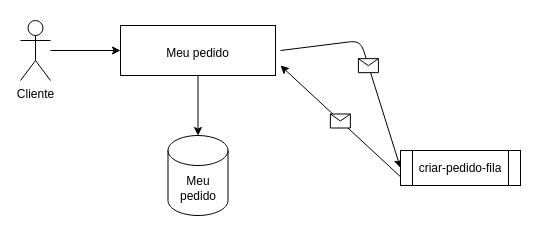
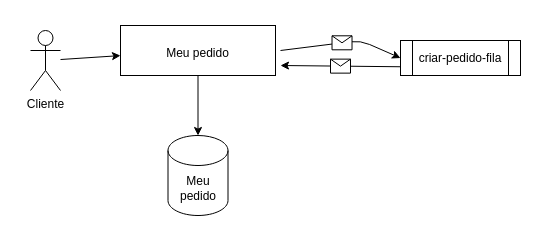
- <mxCell id="3" value="Cliente&lt;br&gt;" style="shape=umlActor;verticalLabelPosition=bottom;verticalAlign=top;html=1;outlineConnect=0;" vertex="1" parent="1"><mxGeometry x="20" y="20" width="30" height="60" as="geometry" /></mxCell>
+ <mxCell id="3" value="Cliente&lt;br&gt;" style="shape=umlActor;verticalLabelPosition=bottom;verticalAlign=top;html=1;outlineConnect=0;" vertex="1" parent="1"><mxGeometry x="30" y="30" width="30" height="60" as="geometry" /></mxCell>
- <mxCell id="11" value="criar-pedido-fila" style="shape=process;whiteSpace=wrap;html=1;backgroundOutline=1;" vertex="1" parent="1"><mxGeometry x="400" y="150" width="120" height="35" as="geometry" /></mxCell>
+ <mxCell id="11" value="criar-pedido-fila" style="shape=process;whiteSpace=wrap;html=1;backgroundOutline=1;" vertex="1" parent="1"><mxGeometry x="400" y="40" width="120" height="35" as="geometry" /></mxCell>
